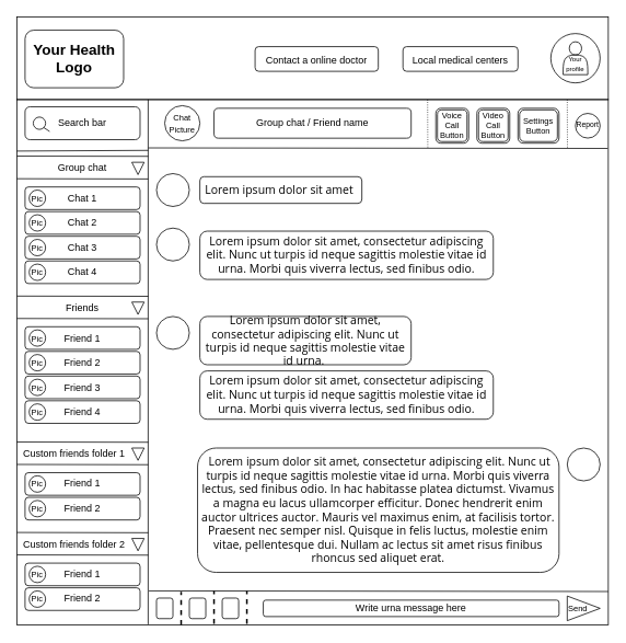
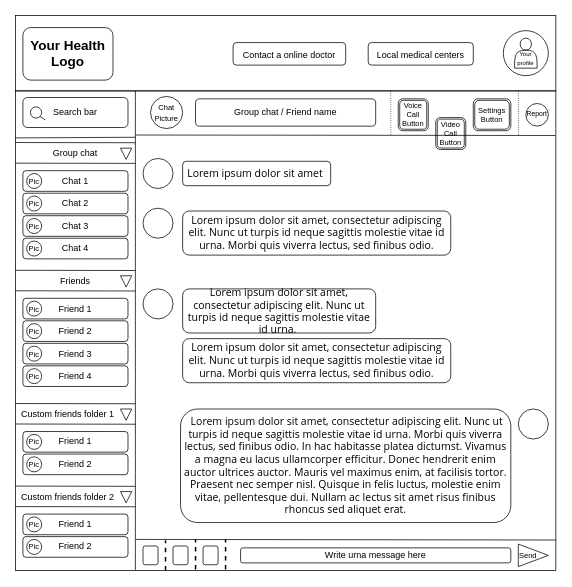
- <mxCell id="53" value="Video&lt;br&gt;Call&lt;br&gt;Button" style="shape=ext;double=1;rounded=1;whiteSpace=wrap;html=1;fontSize=10;fillColor=none;" parent="1" vertex="1"><mxGeometry x="580" y="131.17" width="40" height="42.49" as="geometry" /></mxCell>
+ <mxCell id="53" value="Video&lt;br&gt;Call&lt;br&gt;Button" style="shape=ext;double=1;rounded=1;whiteSpace=wrap;html=1;fontSize=10;fillColor=none;" parent="1" vertex="1"><mxGeometry x="580" y="156.17" width="40" height="42.49" as="geometry" /></mxCell>
